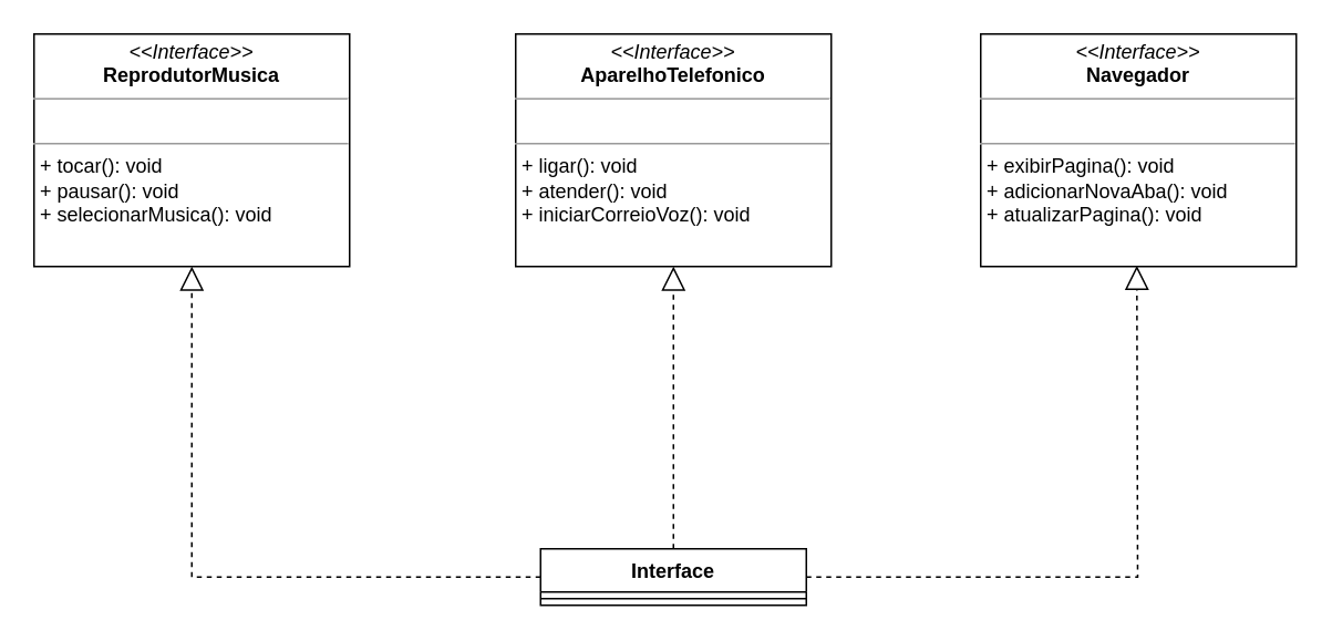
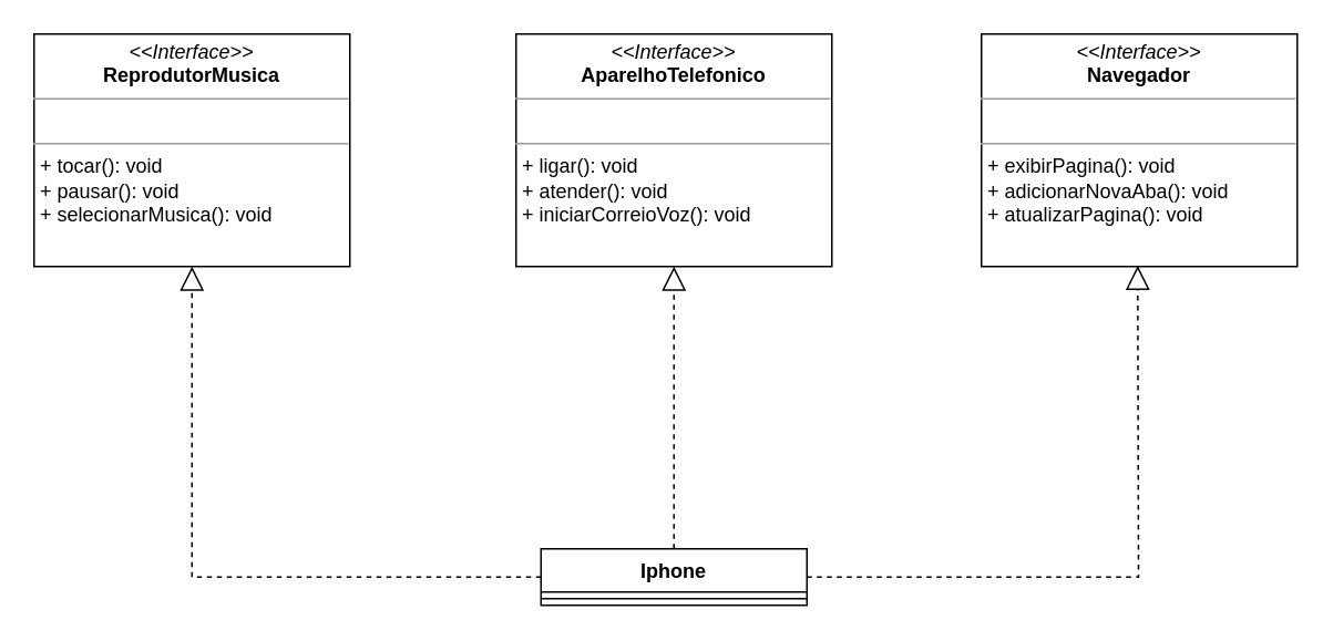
- <mxCell id="2" value="Interface" style="swimlane;fontStyle=1;align=center;verticalAlign=top;childLayout=stackLayout;horizontal=1;startSize=26;horizontalStack=0;resizeParent=1;resizeParentMax=0;resizeLast=0;collapsible=1;marginBottom=0;whiteSpace=wrap;html=1;" vertex="1" parent="1"><mxGeometry x="325" y="330" width="160" height="34" as="geometry" /></mxCell>
+ <mxCell id="2" value="Iphone" style="swimlane;fontStyle=1;align=center;verticalAlign=top;childLayout=stackLayout;horizontal=1;startSize=26;horizontalStack=0;resizeParent=1;resizeParentMax=0;resizeLast=0;collapsible=1;marginBottom=0;whiteSpace=wrap;html=1;" vertex="1" parent="1"><mxGeometry x="325" y="330" width="160" height="34" as="geometry" /></mxCell>
